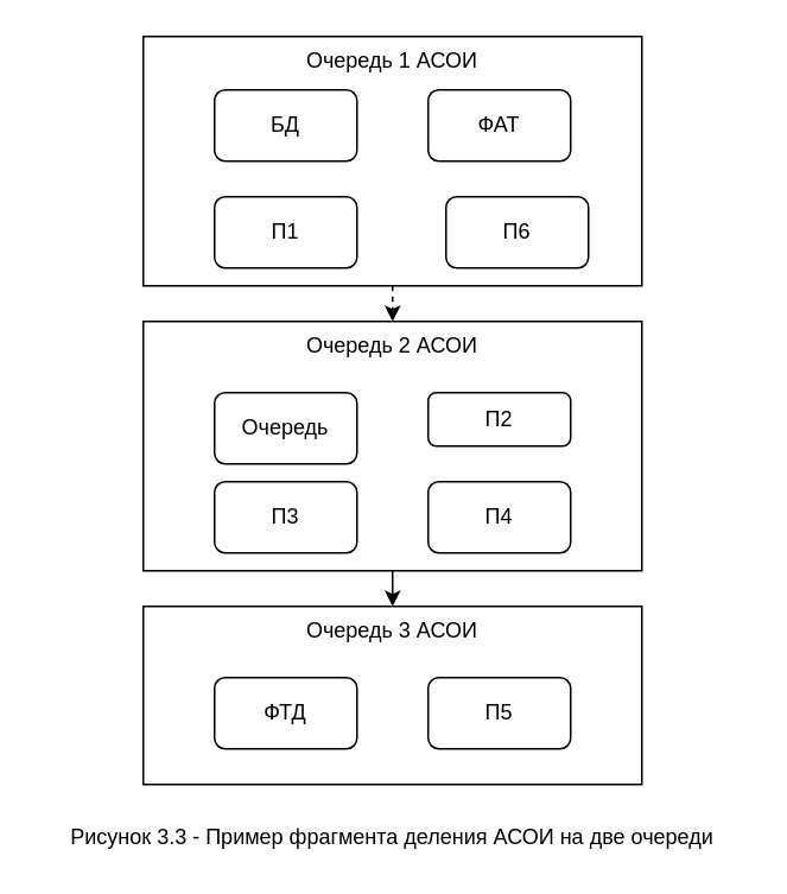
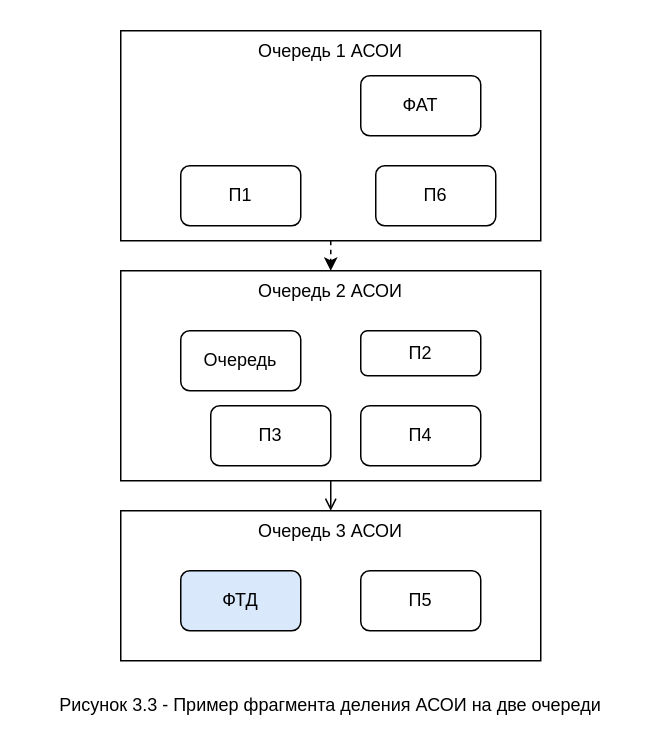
- <mxCell id="7" value="БД" style="rounded=1;whiteSpace=wrap;html=1;" vertex="1" parent="1"><mxGeometry x="120" y="50" width="80" height="40" as="geometry" /></mxCell>
- <mxCell id="15" value="П3" style="rounded=1;whiteSpace=wrap;html=1;" vertex="1" parent="1"><mxGeometry x="120" y="270" width="80" height="40" as="geometry" /></mxCell>
+ <mxCell id="15" value="П3" style="rounded=1;whiteSpace=wrap;html=1;" vertex="1" parent="1"><mxGeometry x="140" y="270" width="80" height="40" as="geometry" /></mxCell>
- <mxCell id="3" style="edgeStyle=orthogonalEdgeStyle;rounded=0;orthogonalLoop=1;jettySize=auto;html=1;exitX=0.5;exitY=1;exitDx=0;exitDy=0;entryX=0.5;entryY=0;entryDx=0;entryDy=0;" edge="1" parent="1" source="4" target="2"><mxGeometry relative="1" as="geometry" /></mxCell>
+ <mxCell id="3" style="edgeStyle=orthogonalEdgeStyle;rounded=0;orthogonalLoop=1;jettySize=auto;html=1;exitX=0.5;exitY=1;exitDx=0;exitDy=0;entryX=0.5;entryY=0;entryDx=0;entryDy=0;endArrow=open;" edge="1" parent="1" source="4" target="2"><mxGeometry relative="1" as="geometry" /></mxCell>
- <mxCell id="14" value="ФТД" style="rounded=1;whiteSpace=wrap;html=1;" vertex="1" parent="1"><mxGeometry x="120" y="380" width="80" height="40" as="geometry" /></mxCell>
+ <mxCell id="14" value="ФТД" style="rounded=1;whiteSpace=wrap;html=1;fillColor=#dae8fc;" vertex="1" parent="1"><mxGeometry x="120" y="380" width="80" height="40" as="geometry" /></mxCell>
